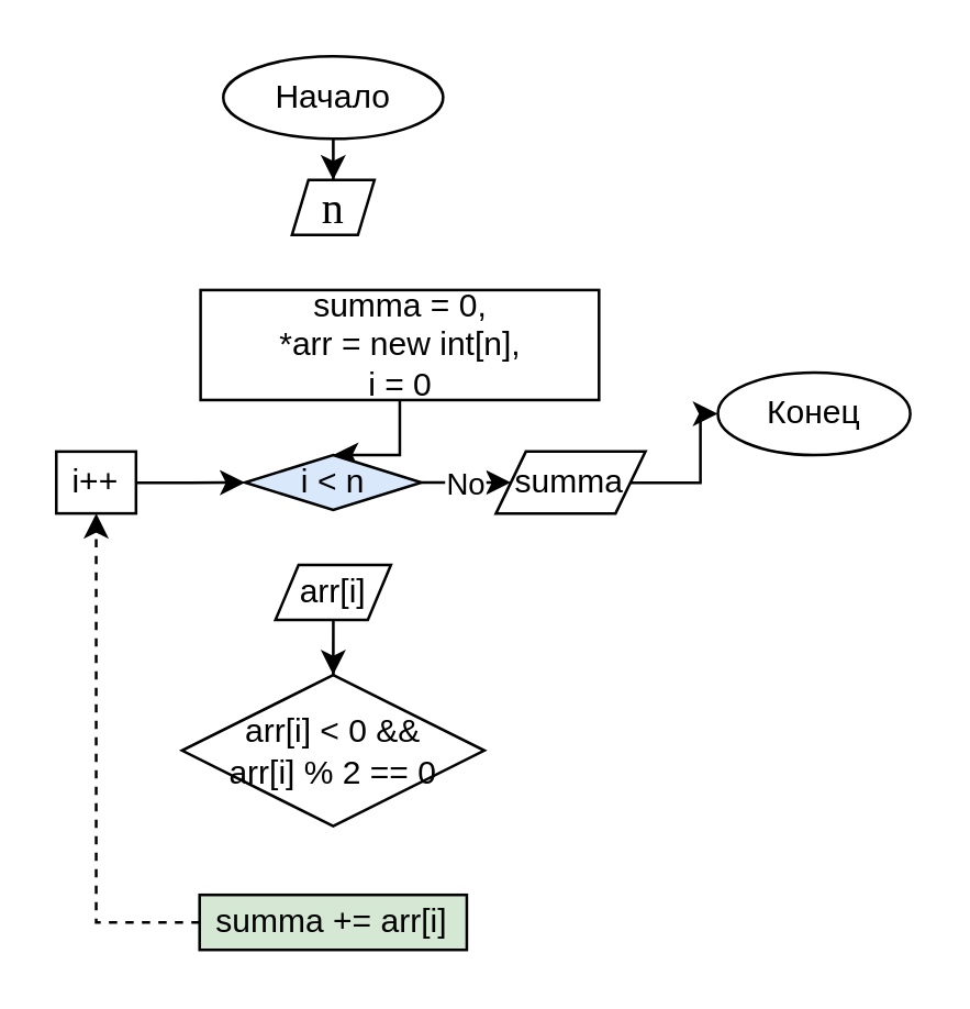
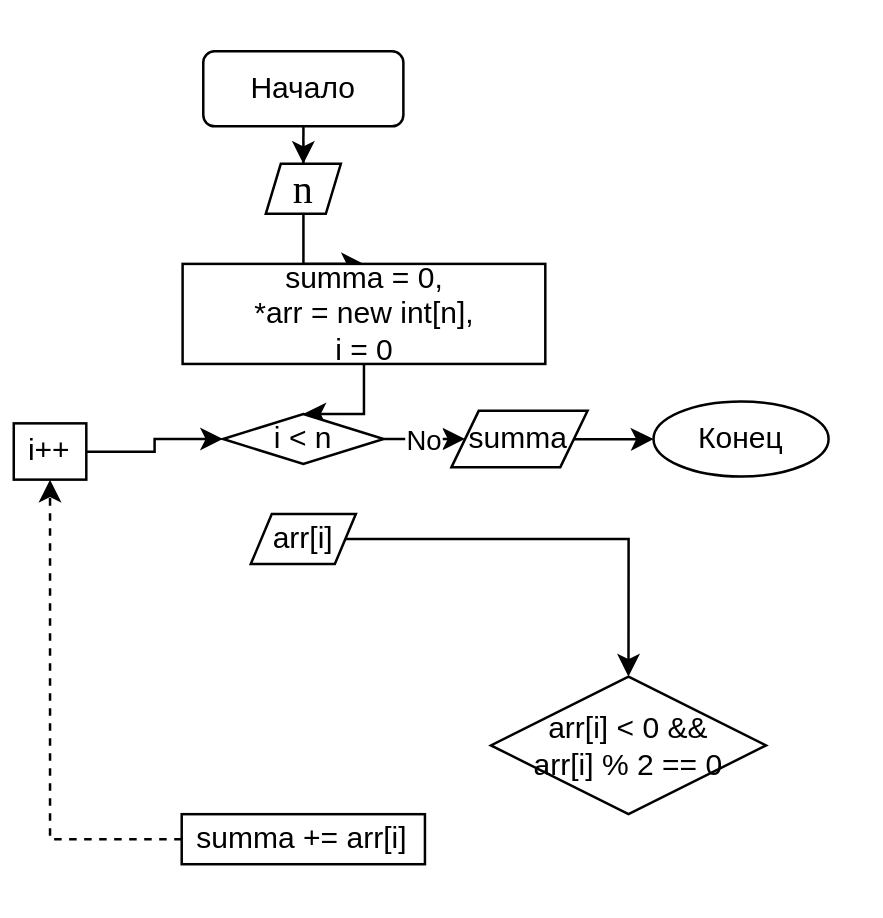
- <mxCell id="3" value="Начало" style="ellipse;whiteSpace=wrap;html=1;" vertex="1" parent="1"><mxGeometry x="80.76" y="20" width="80" height="30" as="geometry" /></mxCell>
+ <mxCell id="3" value="Начало" style="whiteSpace=wrap;html=1;rounded=1;" vertex="1" parent="1"><mxGeometry x="80.76" y="20" width="80" height="30" as="geometry" /></mxCell>
- <mxCell id="2" style="edgeStyle=orthogonalEdgeStyle;rounded=0;orthogonalLoop=1;jettySize=auto;html=1;entryX=0.5;entryY=0;entryDx=0;entryDy=0;" edge="1" parent="1" source="3" target="5"><mxGeometry relative="1" as="geometry" /></mxCell>
+ <mxCell id="2" style="edgeStyle=orthogonalEdgeStyle;rounded=0;orthogonalLoop=1;jettySize=auto;html=1;entryX=0.5;entryY=0;entryDx=0;entryDy=0;dashed=1;" edge="1" parent="1" source="3" target="5"><mxGeometry relative="1" as="geometry" /></mxCell>
+ <mxCell id="4" style="edgeStyle=orthogonalEdgeStyle;rounded=0;orthogonalLoop=1;jettySize=auto;html=1;entryX=0.5;entryY=0;entryDx=0;entryDy=0;" edge="1" parent="1" source="5" target="8"><mxGeometry relative="1" as="geometry" /></mxCell>
- <mxCell id="6" value="Конец" style="ellipse;whiteSpace=wrap;html=1;" vertex="1" parent="1"><mxGeometry x="260.76" y="135" width="70" height="30" as="geometry" /></mxCell>
+ <mxCell id="6" value="Конец" style="ellipse;whiteSpace=wrap;html=1;" vertex="1" parent="1"><mxGeometry x="260.76" y="160" width="70" height="30" as="geometry" /></mxCell>
- <mxCell id="20" value="i++" style="rounded=0;whiteSpace=wrap;html=1;fontFamily=Helvetica;fontSize=12;fontColor=#000000;align=center;strokeColor=#000000;fillColor=#ffffff;" vertex="1" parent="1"><mxGeometry x="20" y="163.75" width="29" height="22.5" as="geometry" /></mxCell>
+ <mxCell id="20" value="i++" style="rounded=0;whiteSpace=wrap;html=1;fontFamily=Helvetica;fontSize=12;fontColor=#000000;align=center;strokeColor=#000000;fillColor=#ffffff;" vertex="1" parent="1"><mxGeometry x="5" y="168.75" width="29" height="22.5" as="geometry" /></mxCell>
- <mxCell id="11" value="i &amp;lt; n" style="rhombus;whiteSpace=wrap;html=1;fillColor=#dae8fc;" vertex="1" parent="1"><mxGeometry x="88.64" y="165" width="64.24" height="20" as="geometry" /></mxCell>
+ <mxCell id="11" value="i &amp;lt; n" style="rhombus;whiteSpace=wrap;html=1;" vertex="1" parent="1"><mxGeometry x="88.64" y="165" width="64.24" height="20" as="geometry" /></mxCell>
- <mxCell id="14" value="arr[i] &amp;lt; 0 &amp;amp;&amp;amp; &lt;br&gt;arr[i] % 2 == 0" style="rhombus;whiteSpace=wrap;html=1;" vertex="1" parent="1"><mxGeometry x="65.76" y="245" width="110" height="55" as="geometry" /></mxCell>
+ <mxCell id="14" value="arr[i] &amp;lt; 0 &amp;amp;&amp;amp; &lt;br&gt;arr[i] % 2 == 0" style="rhombus;whiteSpace=wrap;html=1;" vertex="1" parent="1"><mxGeometry x="195.76" y="270" width="110" height="55" as="geometry" /></mxCell>
- <mxCell id="16" value="summa += arr[i]" style="rounded=0;whiteSpace=wrap;html=1;fontFamily=Helvetica;fontSize=12;fontColor=#000000;align=center;strokeColor=#000000;fillColor=#d5e8d4;" vertex="1" parent="1"><mxGeometry x="72.14" y="325" width="97.24" height="20" as="geometry" /></mxCell>
+ <mxCell id="16" value="summa += arr[i]" style="rounded=0;whiteSpace=wrap;html=1;fontFamily=Helvetica;fontSize=12;fontColor=#000000;align=center;strokeColor=#000000;fillColor=#ffffff;" vertex="1" parent="1"><mxGeometry x="72.14" y="325" width="97.24" height="20" as="geometry" /></mxCell>
